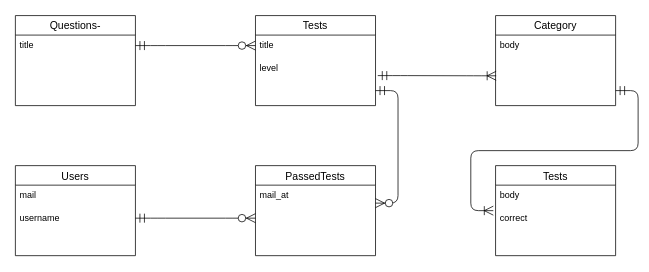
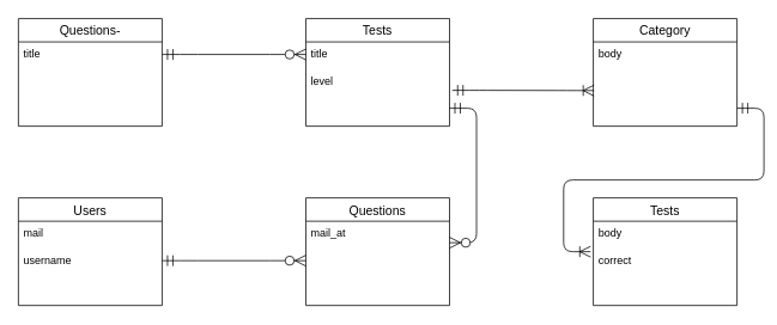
- <mxCell id="13" value="PassedTests" style="swimlane;fontStyle=0;childLayout=stackLayout;horizontal=1;startSize=26;horizontalStack=0;resizeParent=1;resizeParentMax=0;resizeLast=0;collapsible=1;marginBottom=0;align=center;fontSize=14;" vertex="1" parent="1"><mxGeometry x="340" y="220" width="160" height="120" as="geometry" /></mxCell>
+ <mxCell id="13" value="Questions" style="swimlane;fontStyle=0;childLayout=stackLayout;horizontal=1;startSize=26;horizontalStack=0;resizeParent=1;resizeParentMax=0;resizeLast=0;collapsible=1;marginBottom=0;align=center;fontSize=14;" vertex="1" parent="1"><mxGeometry x="340" y="220" width="160" height="120" as="geometry" /></mxCell>
